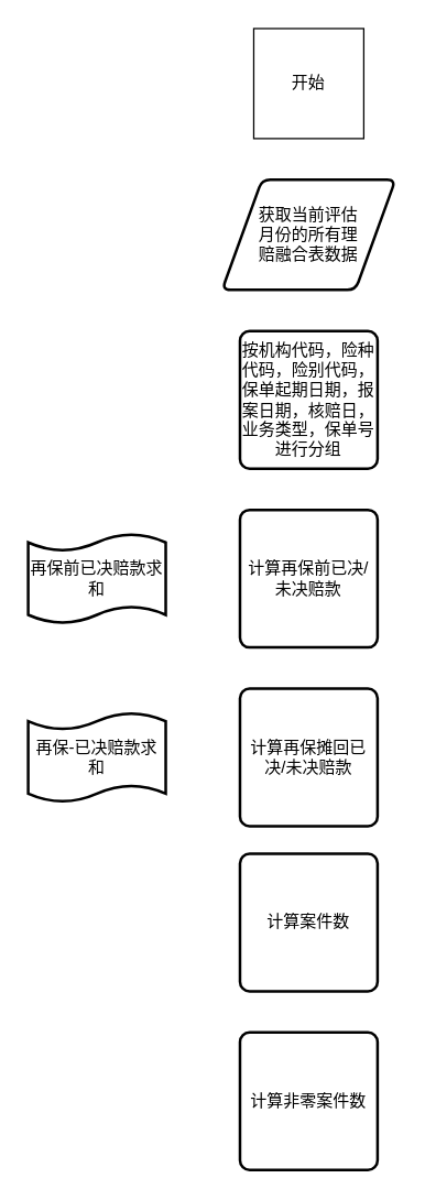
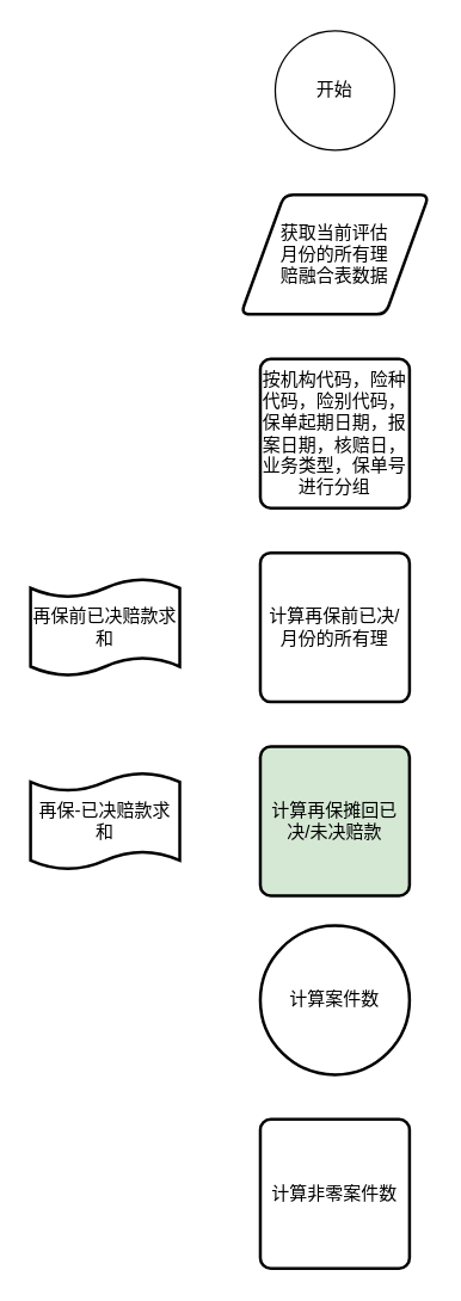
- <mxCell id="2" value="开始" style="whiteSpace=wrap;html=1;aspect=fixed;rounded=0;" vertex="1" parent="1"><mxGeometry x="184" y="20" width="80" height="80" as="geometry" /></mxCell>
+ <mxCell id="2" value="开始" style="ellipse;whiteSpace=wrap;html=1;aspect=fixed;" vertex="1" parent="1"><mxGeometry x="184" y="20" width="80" height="80" as="geometry" /></mxCell>
- <mxCell id="5" value="计算再保前已决/未决赔款" style="rounded=1;whiteSpace=wrap;html=1;absoluteArcSize=1;arcSize=14;strokeWidth=2;" vertex="1" parent="1"><mxGeometry x="174" y="370" width="100" height="100" as="geometry" /></mxCell>
+ <mxCell id="5" value="计算再保前已决/月份的所有理" style="rounded=1;whiteSpace=wrap;html=1;absoluteArcSize=1;arcSize=14;strokeWidth=2;" vertex="1" parent="1"><mxGeometry x="174" y="370" width="100" height="100" as="geometry" /></mxCell>
- <mxCell id="6" value="计算再保摊回已决/未决赔款" style="rounded=1;whiteSpace=wrap;html=1;absoluteArcSize=1;arcSize=14;strokeWidth=2;" vertex="1" parent="1"><mxGeometry x="174" y="500" width="100" height="100" as="geometry" /></mxCell>
+ <mxCell id="6" value="计算再保摊回已决/未决赔款" style="rounded=1;whiteSpace=wrap;html=1;absoluteArcSize=1;arcSize=14;strokeWidth=2;fillColor=#d5e8d4;" vertex="1" parent="1"><mxGeometry x="174" y="500" width="100" height="100" as="geometry" /></mxCell>
- <mxCell id="7" value="计算案件数" style="rounded=1;whiteSpace=wrap;html=1;absoluteArcSize=1;arcSize=14;strokeWidth=2;" vertex="1" parent="1"><mxGeometry x="174" y="620" width="100" height="100" as="geometry" /></mxCell>
+ <mxCell id="7" value="计算案件数" style="ellipse;whiteSpace=wrap;html=1;absoluteArcSize=1;arcSize=14;strokeWidth=2;" vertex="1" parent="1"><mxGeometry x="174" y="620" width="100" height="100" as="geometry" /></mxCell>
